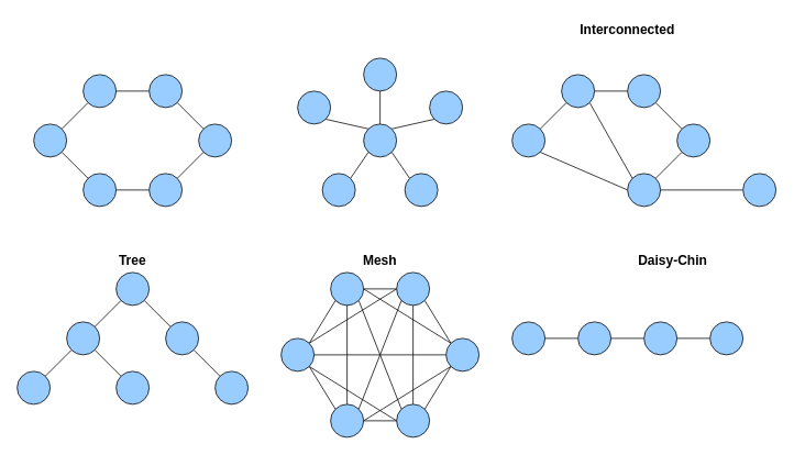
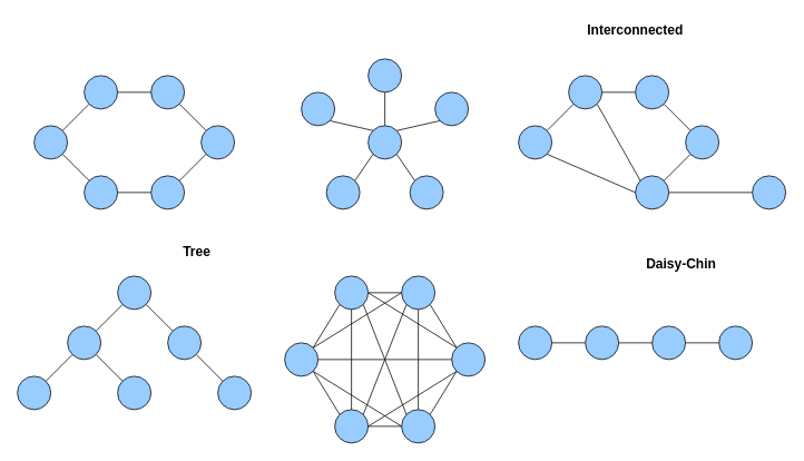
- <mxCell id="80" value="Tree" style="text;html=1;strokeColor=none;fillColor=none;align=center;verticalAlign=middle;whiteSpace=wrap;rounded=0;fontSize=16;fontStyle=1" parent="1" vertex="1"><mxGeometry x="100" y="300" width="120" height="30" as="geometry" /></mxCell>
+ <mxCell id="80" value="Tree" style="text;html=1;strokeColor=none;fillColor=none;align=center;verticalAlign=middle;whiteSpace=wrap;rounded=0;fontSize=16;fontStyle=1" parent="1" vertex="1"><mxGeometry x="175" y="285" width="120" height="30" as="geometry" /></mxCell>
- <mxCell id="79" value="Mesh" style="text;html=1;strokeColor=none;fillColor=none;align=center;verticalAlign=middle;whiteSpace=wrap;rounded=0;fontSize=16;fontStyle=1" parent="1" vertex="1"><mxGeometry x="400" y="300" width="120" height="30" as="geometry" /></mxCell>
